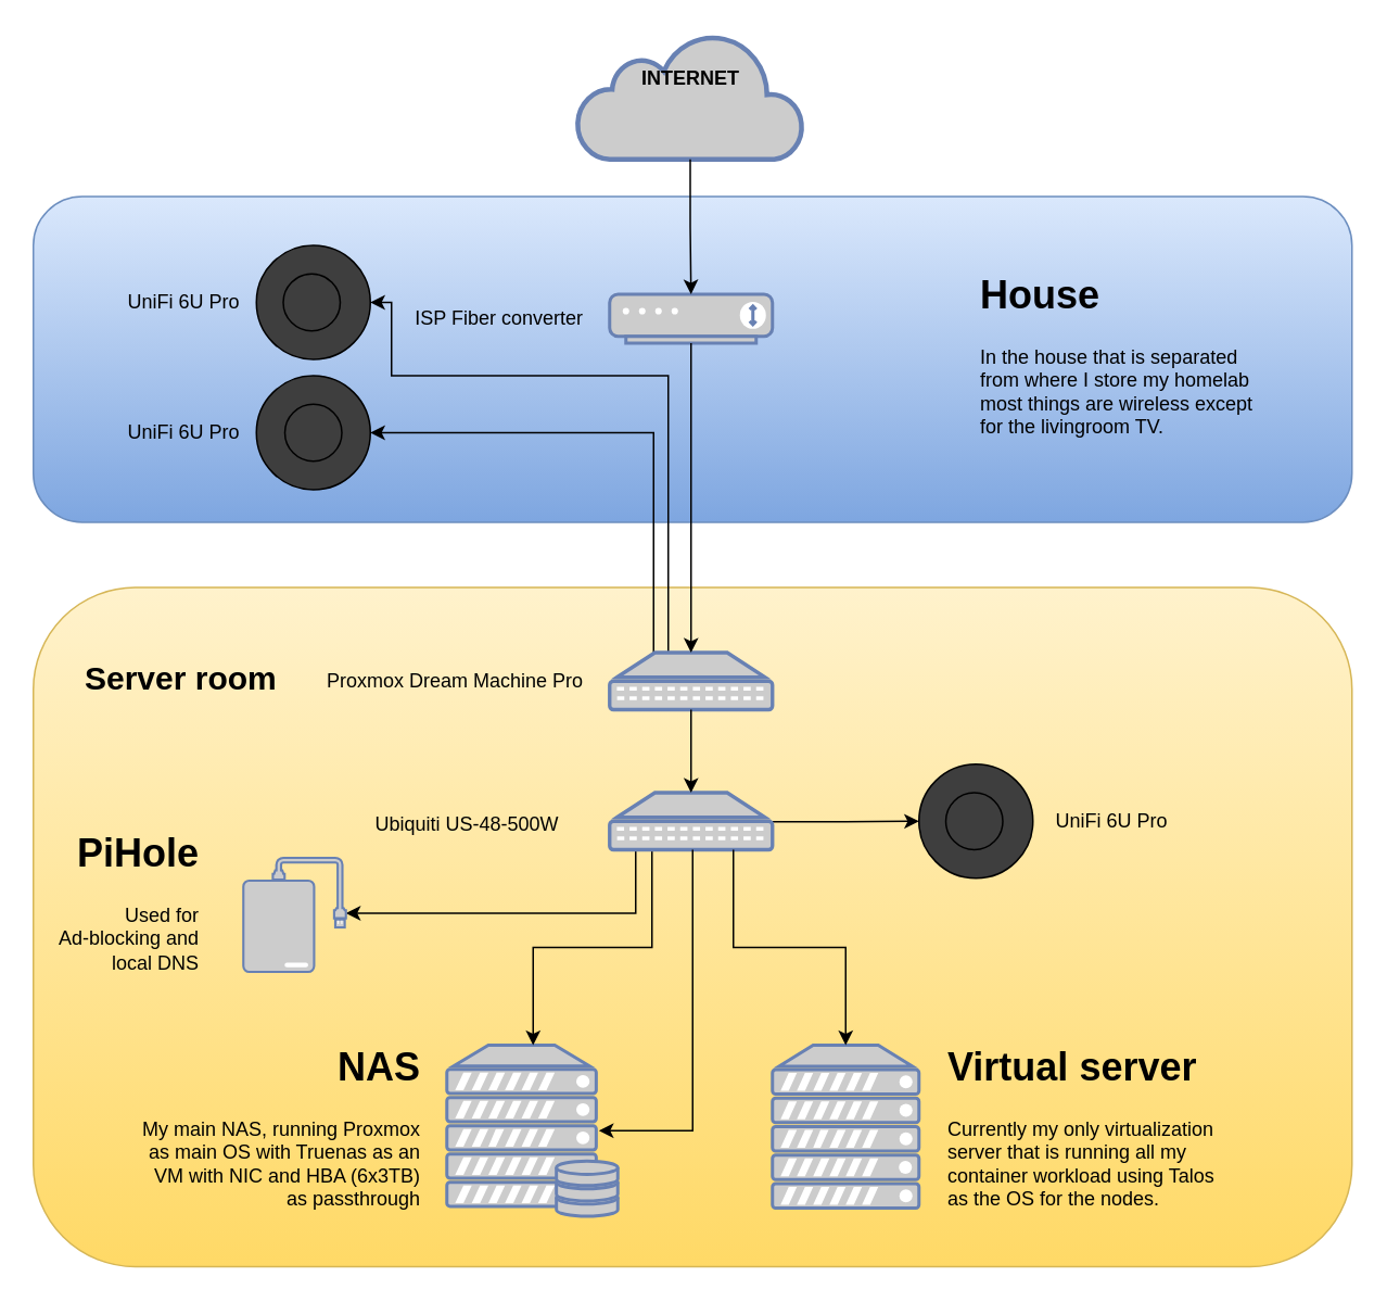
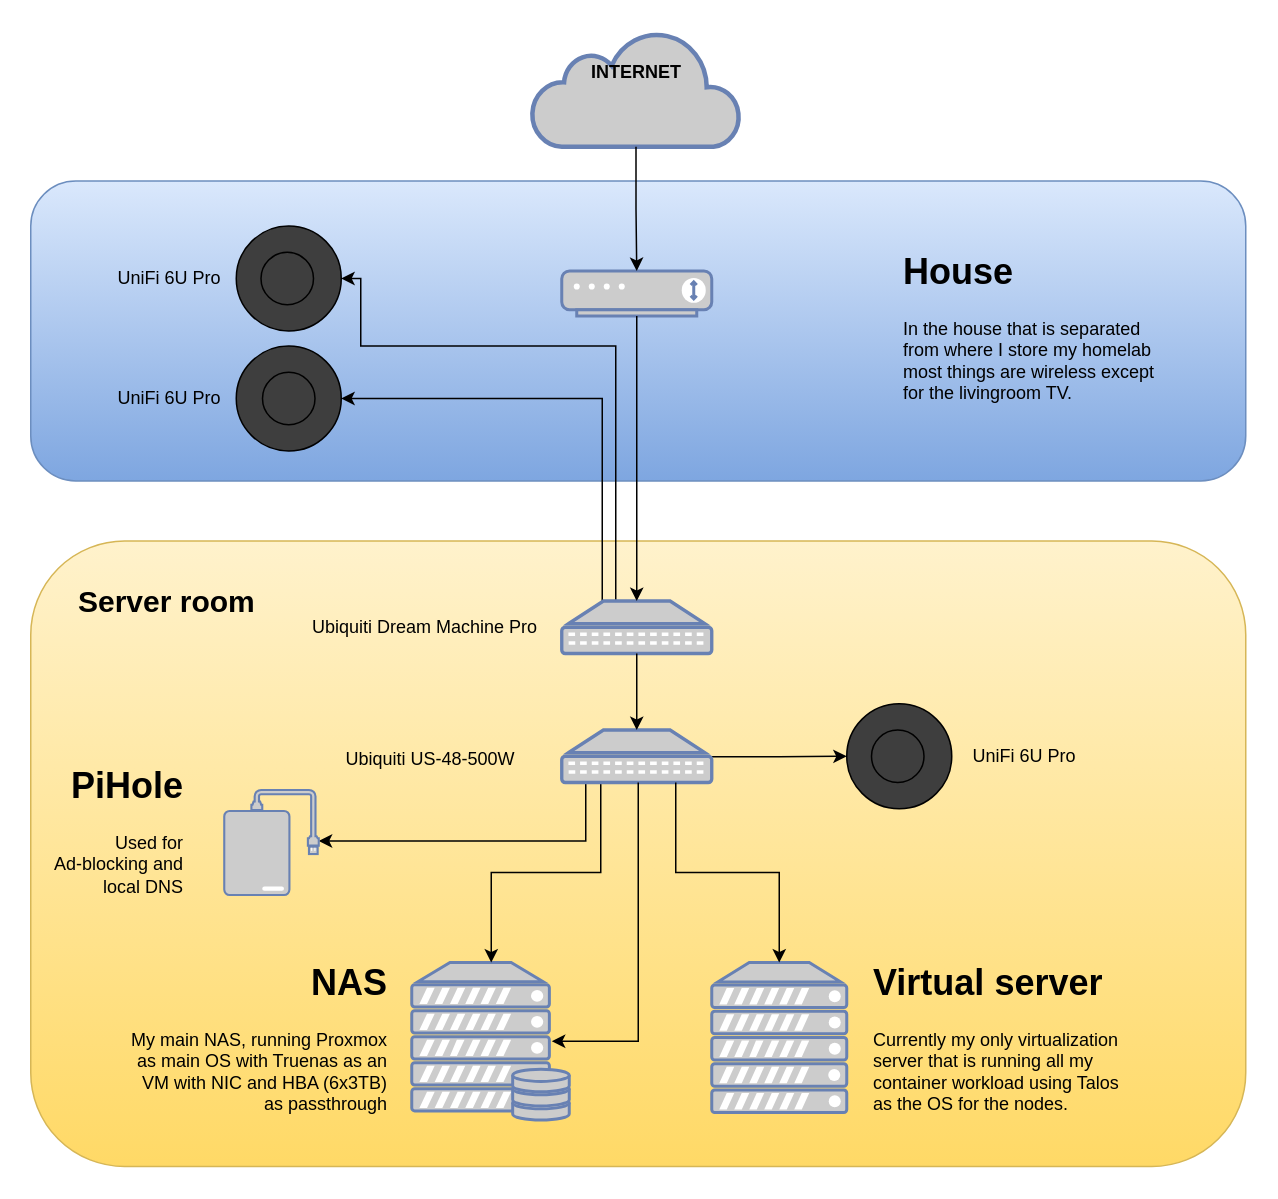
- <mxCell id="19" value="ISP Fiber converter" style="text;html=1;align=right;verticalAlign=middle;whiteSpace=wrap;rounded=0;" vertex="1" parent="1"><mxGeometry x="250" y="180" width="110" height="30" as="geometry" /></mxCell>
- <mxCell id="20" value="Server room" style="text;html=1;align=left;verticalAlign=middle;whiteSpace=wrap;rounded=0;fontStyle=1;fontSize=20;" vertex="1" parent="1"><mxGeometry x="50" y="400" width="130" height="30" as="geometry" /></mxCell>
+ <mxCell id="20" value="Server room" style="text;html=1;align=left;verticalAlign=middle;whiteSpace=wrap;rounded=0;fontStyle=1;fontSize=20;" vertex="1" parent="1"><mxGeometry x="50" y="385" width="130" height="30" as="geometry" /></mxCell>
- <mxCell id="27" value="Proxmox Dream Machine Pro" style="text;html=1;align=right;verticalAlign=middle;whiteSpace=wrap;rounded=0;" vertex="1" parent="1"><mxGeometry x="190" y="402.5" width="170" height="30" as="geometry" /></mxCell>
+ <mxCell id="27" value="Ubiquiti Dream Machine Pro" style="text;html=1;align=right;verticalAlign=middle;whiteSpace=wrap;rounded=0;" vertex="1" parent="1"><mxGeometry x="190" y="402.5" width="170" height="30" as="geometry" /></mxCell>
